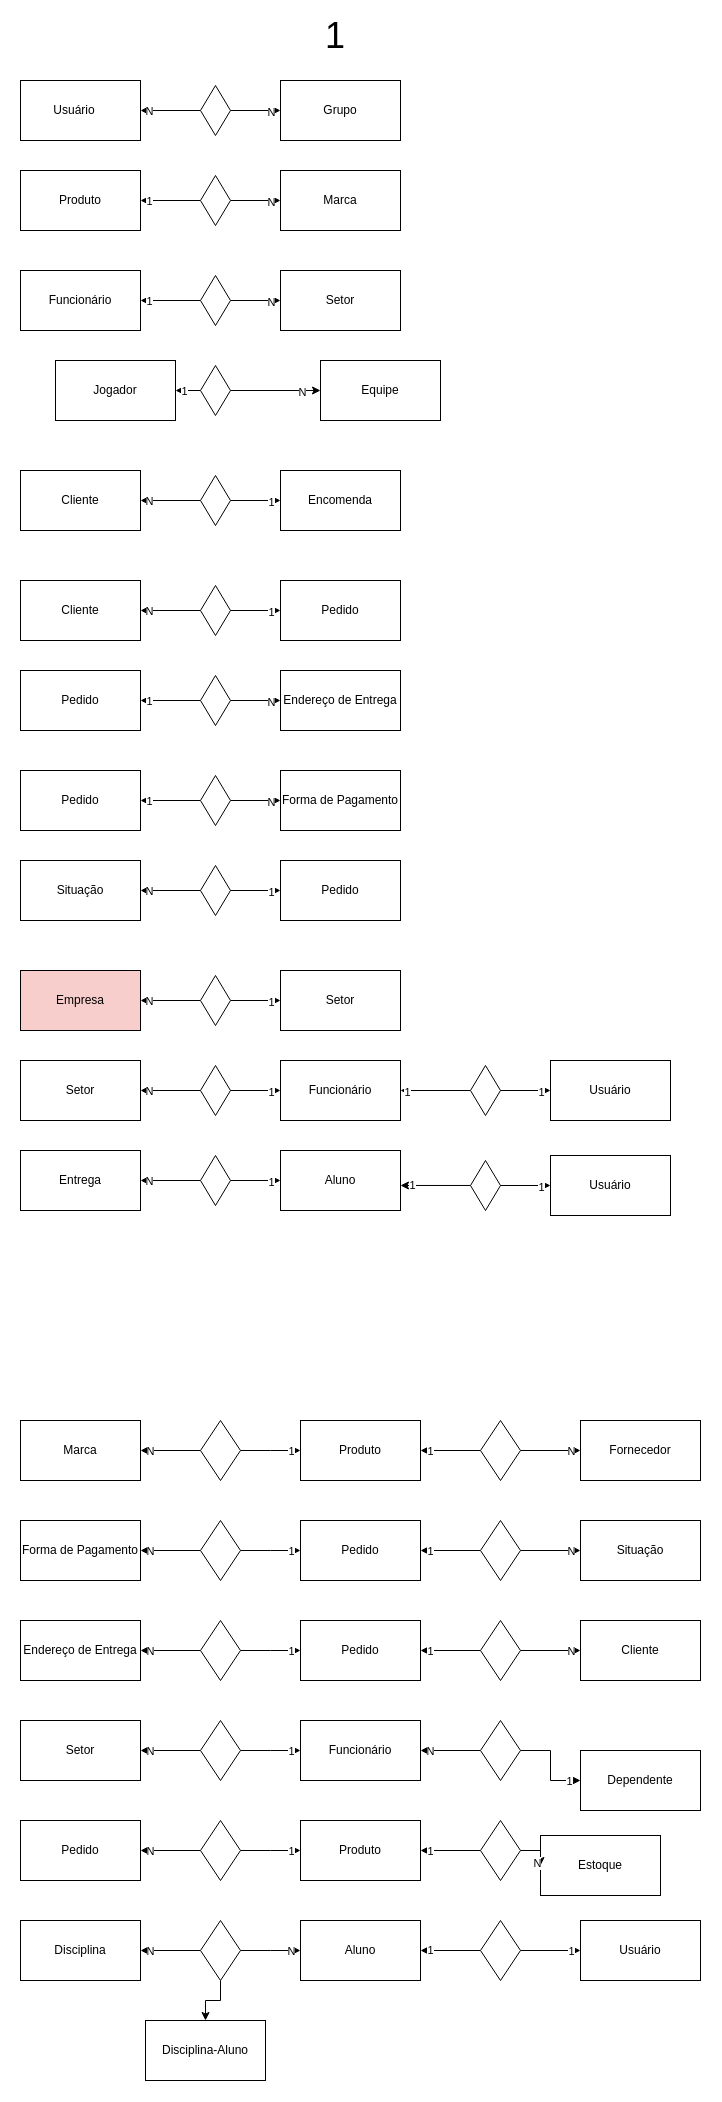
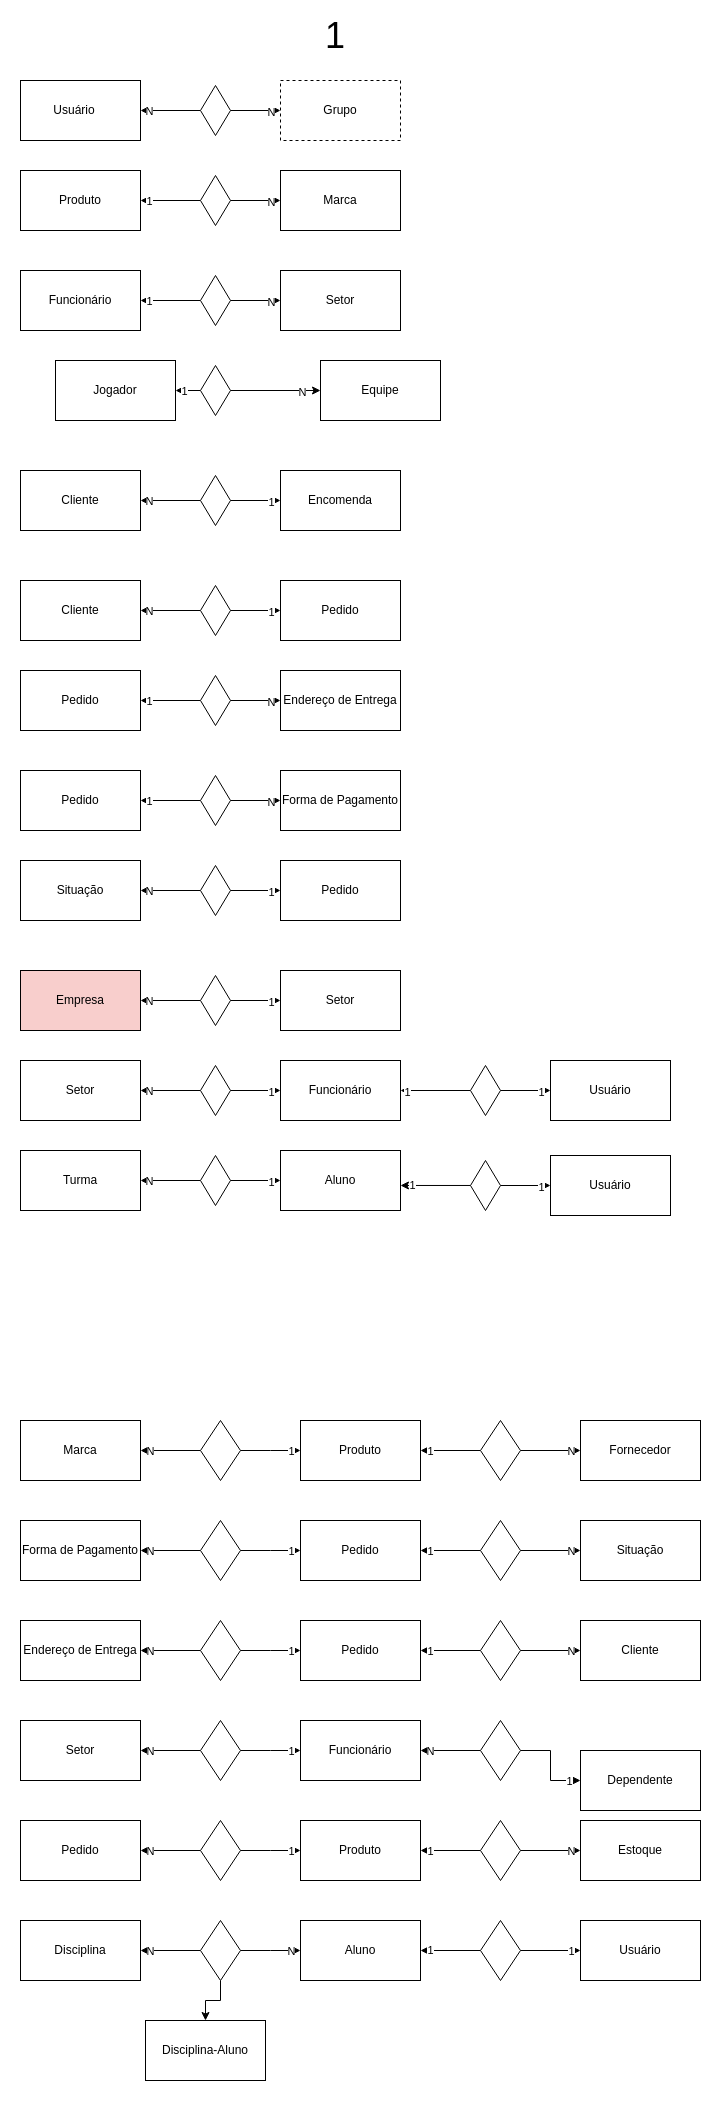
- <mxCell id="3" value="Grupo" style="whiteSpace=wrap;html=1;" parent="1" vertex="1"><mxGeometry x="280" y="80" width="120" height="60" as="geometry" /></mxCell>
+ <mxCell id="3" value="Grupo" style="whiteSpace=wrap;html=1;dashed=1;" parent="1" vertex="1"><mxGeometry x="280" y="80" width="120" height="60" as="geometry" /></mxCell>
- <mxCell id="79" value="Entrega" style="whiteSpace=wrap;html=1;" parent="1" vertex="1"><mxGeometry x="20" y="1150" width="120" height="60" as="geometry" /></mxCell>
+ <mxCell id="79" value="Turma" style="whiteSpace=wrap;html=1;" parent="1" vertex="1"><mxGeometry x="20" y="1150" width="120" height="60" as="geometry" /></mxCell>
- <mxCell id="151" value="Estoque" style="whiteSpace=wrap;html=1;" vertex="1" parent="1"><mxGeometry x="540" y="1835" width="120" height="60" as="geometry" /></mxCell>
+ <mxCell id="151" value="Estoque" style="whiteSpace=wrap;html=1;" vertex="1" parent="1"><mxGeometry x="580" y="1820" width="120" height="60" as="geometry" /></mxCell>
